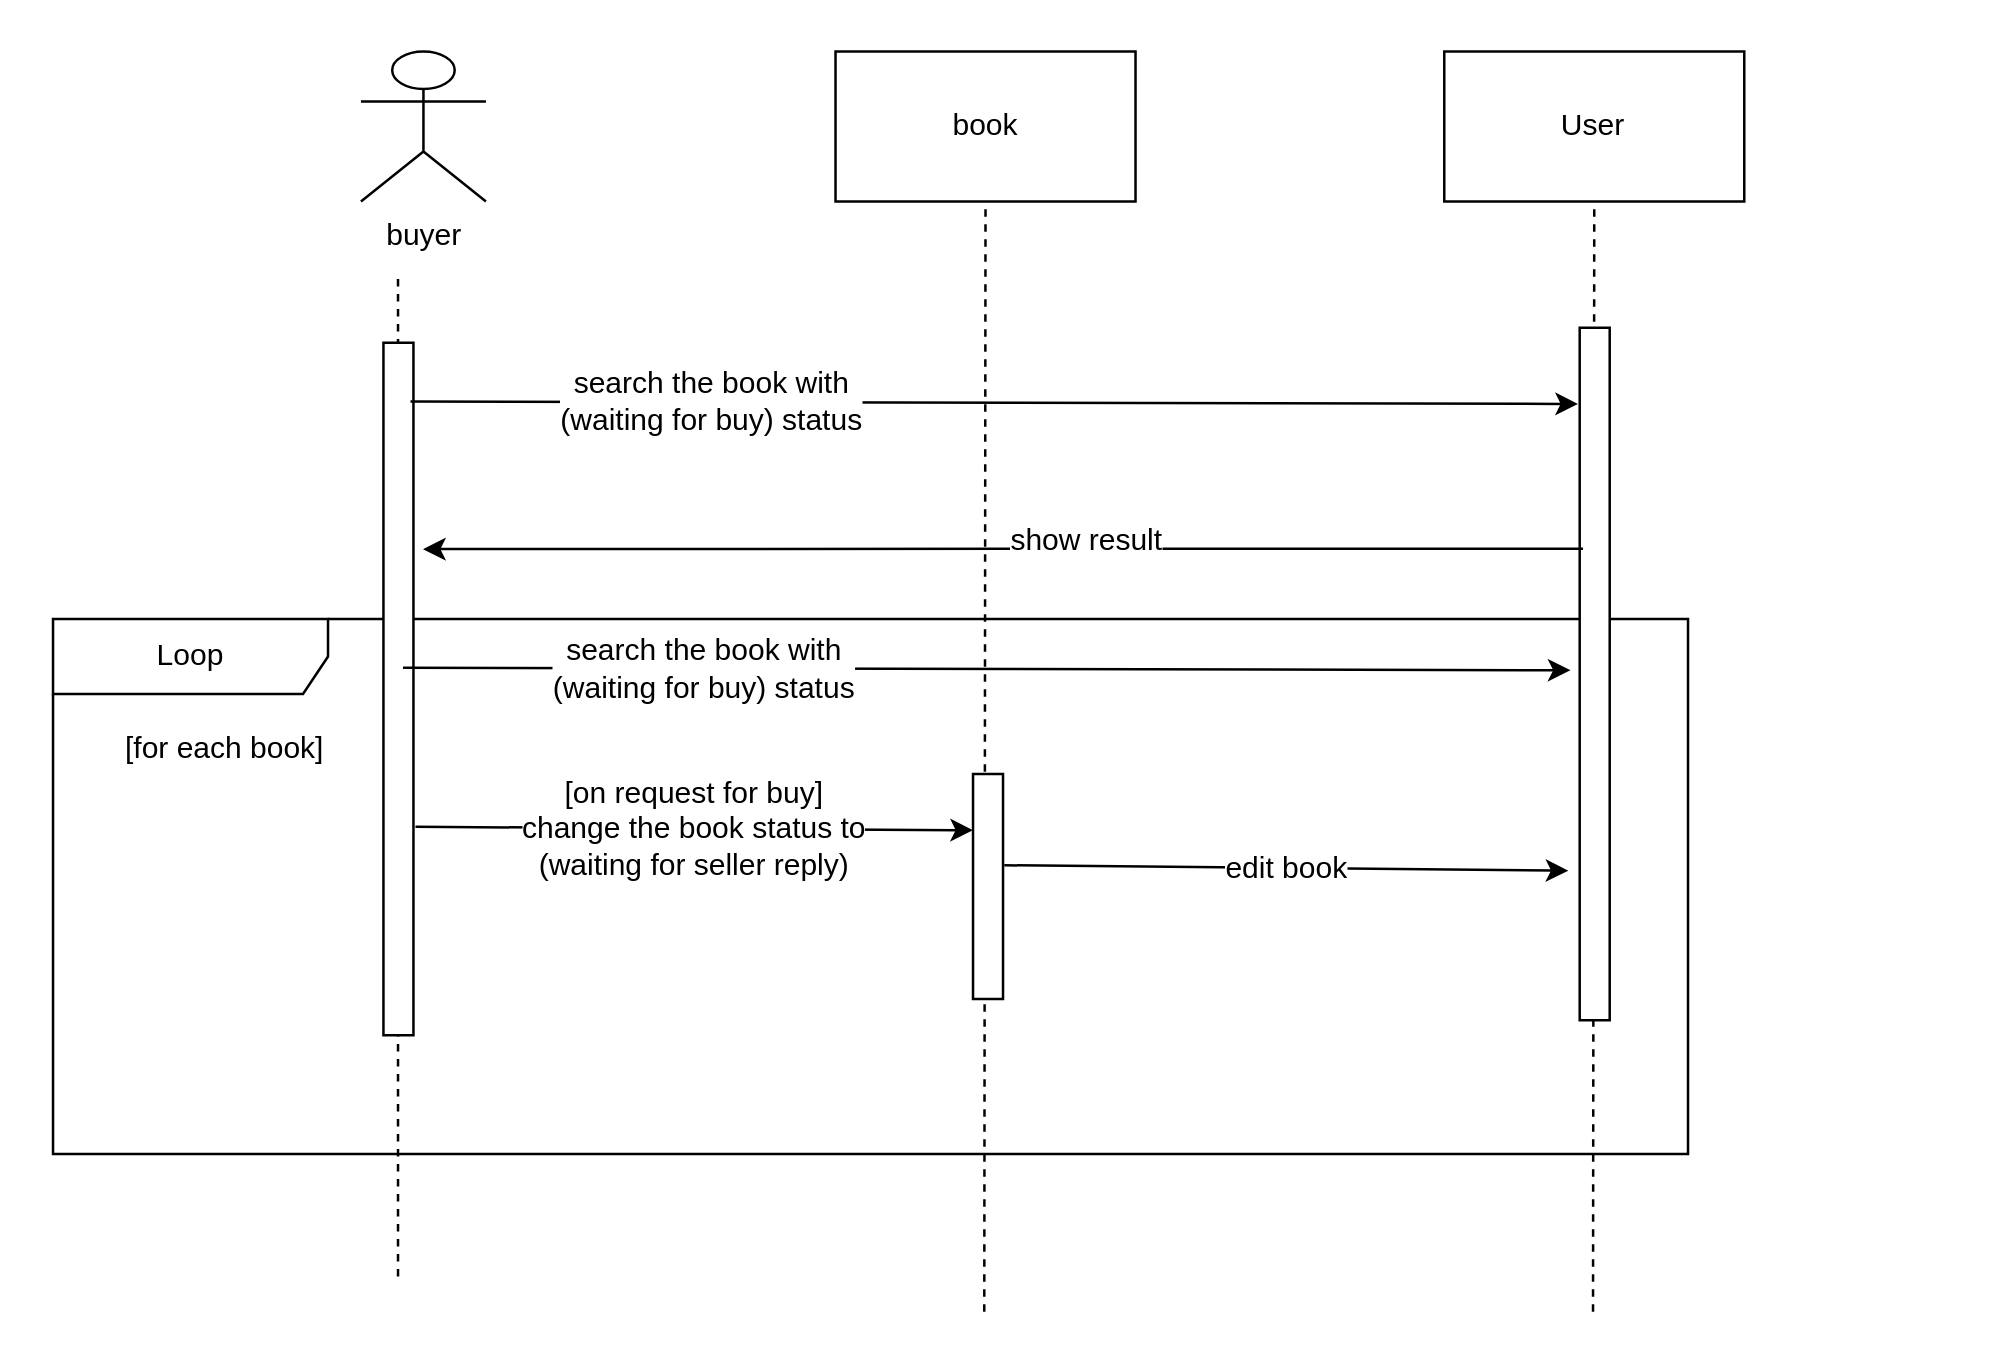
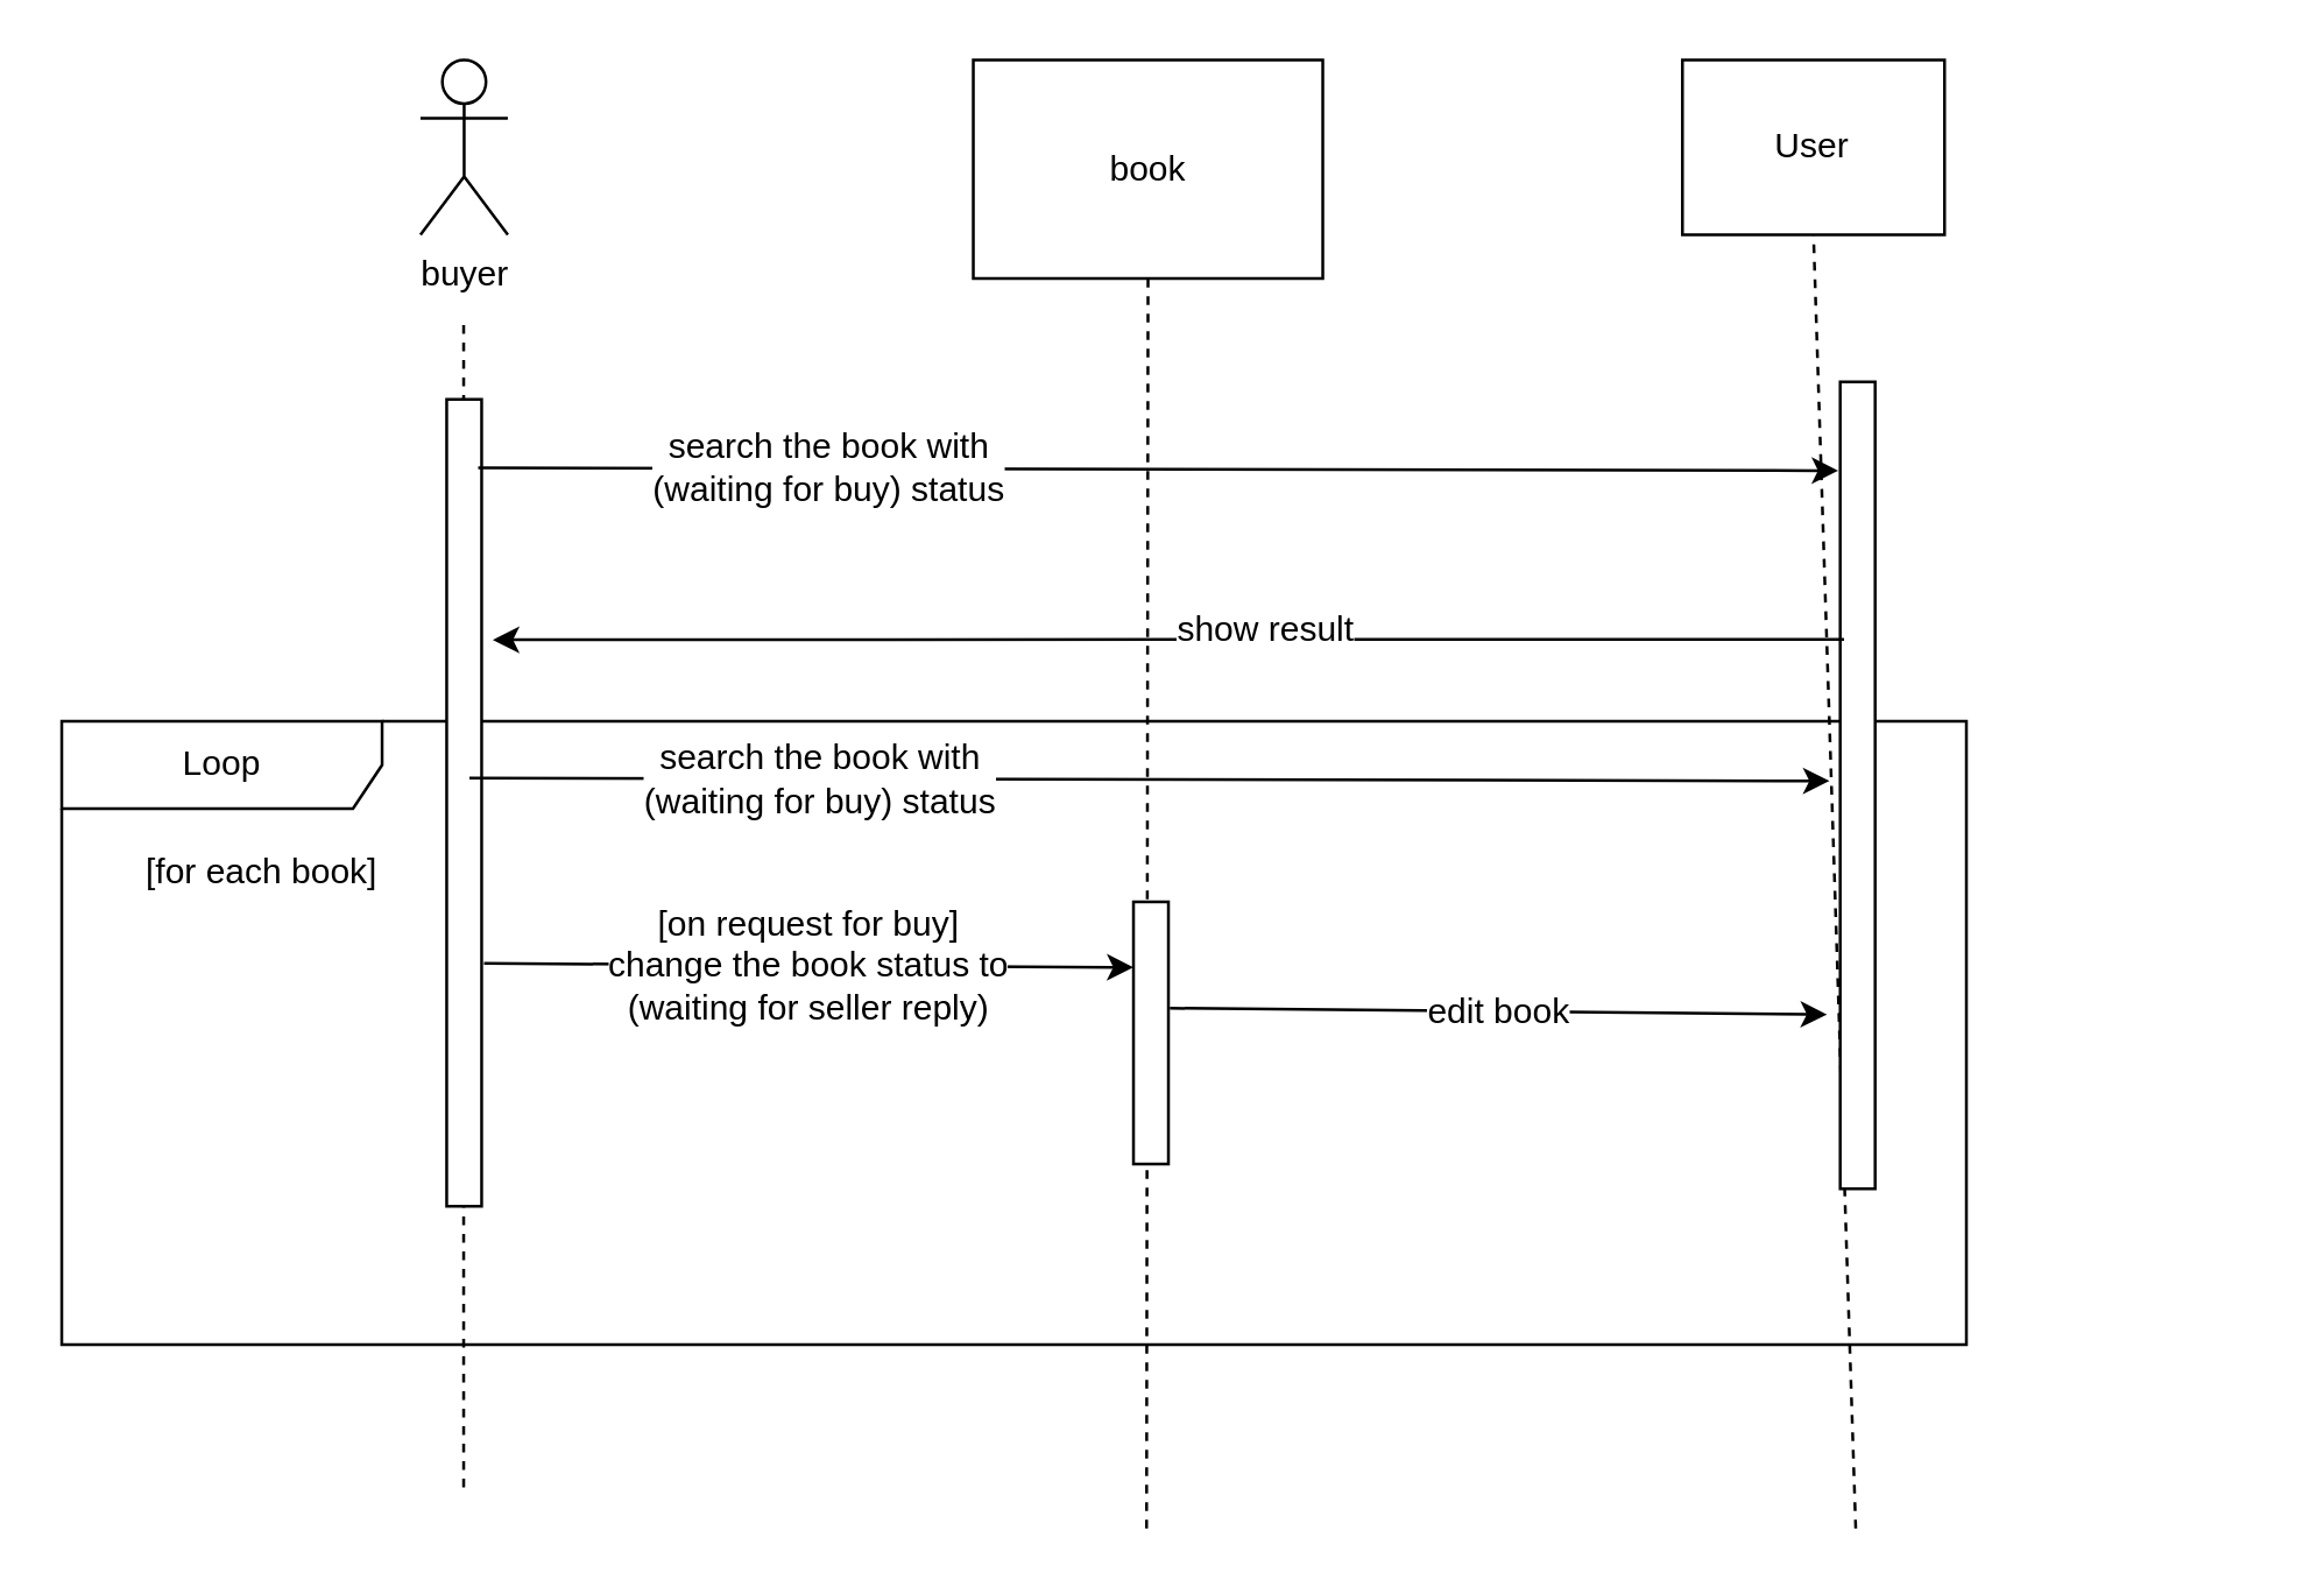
- <mxCell id="3" value="buyer" style="shape=umlActor;verticalLabelPosition=bottom;labelBackgroundColor=#ffffff;verticalAlign=top;html=1;outlineConnect=0;" vertex="1" parent="1"><mxGeometry x="143.881" y="20" width="50" height="60" as="geometry" /></mxCell>
+ <mxCell id="3" value="buyer" style="shape=umlActor;verticalLabelPosition=bottom;labelBackgroundColor=#ffffff;verticalAlign=top;html=1;outlineConnect=0;" vertex="1" parent="1"><mxGeometry x="143.881" y="20" width="30" height="60" as="geometry" /></mxCell>
- <mxCell id="5" value="book" style="rounded=0;whiteSpace=wrap;html=1;" vertex="1" parent="1"><mxGeometry x="333.714" y="20" width="120" height="60" as="geometry" /></mxCell>
+ <mxCell id="5" value="book" style="rounded=0;whiteSpace=wrap;html=1;" vertex="1" parent="1"><mxGeometry x="333.714" y="20" width="120" height="75" as="geometry" /></mxCell>
- <mxCell id="9" value="User" style="rounded=0;whiteSpace=wrap;html=1;" vertex="1" parent="1"><mxGeometry x="577.214" y="20" width="120" height="60" as="geometry" /></mxCell>
+ <mxCell id="9" value="User" style="rounded=0;whiteSpace=wrap;html=1;" vertex="1" parent="1"><mxGeometry x="577.214" y="20" width="90" height="60" as="geometry" /></mxCell>
